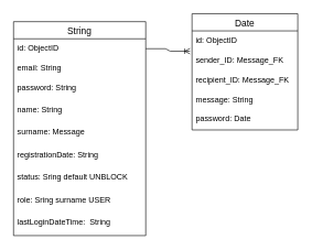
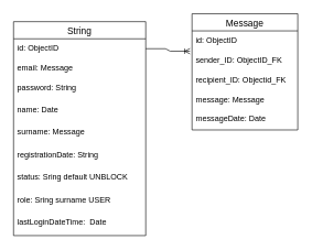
- <mxCell id="12" value="Date" style="swimlane;fontStyle=0;childLayout=stackLayout;horizontal=1;startSize=26;horizontalStack=0;resizeParent=1;resizeParentMax=0;resizeLast=0;collapsible=1;marginBottom=0;align=center;fontSize=14;" vertex="1" parent="1"><mxGeometry x="290" y="20" width="160" height="176" as="geometry" /></mxCell>
+ <mxCell id="12" value="Message" style="swimlane;fontStyle=0;childLayout=stackLayout;horizontal=1;startSize=26;horizontalStack=0;resizeParent=1;resizeParentMax=0;resizeLast=0;collapsible=1;marginBottom=0;align=center;fontSize=14;" vertex="1" parent="1"><mxGeometry x="290" y="20" width="160" height="176" as="geometry" /></mxCell>
- <mxCell id="14" value="sender_ID: Message_FK" style="text;strokeColor=none;fillColor=none;spacingLeft=4;spacingRight=4;overflow=hidden;rotatable=0;points=[[0,0.5],[1,0.5]];portConstraint=eastwest;fontSize=12;" vertex="1" parent="12"><mxGeometry y="56" width="160" height="30" as="geometry" /></mxCell>
+ <mxCell id="14" value="sender_ID: ObjectID_FK" style="text;strokeColor=none;fillColor=none;spacingLeft=4;spacingRight=4;overflow=hidden;rotatable=0;points=[[0,0.5],[1,0.5]];portConstraint=eastwest;fontSize=12;" vertex="1" parent="12"><mxGeometry y="56" width="160" height="30" as="geometry" /></mxCell>
- <mxCell id="4" value="email: String" style="text;strokeColor=none;fillColor=none;spacingLeft=4;spacingRight=4;overflow=hidden;rotatable=0;points=[[0,0.5],[1,0.5]];portConstraint=eastwest;fontSize=12;" vertex="1" parent="2"><mxGeometry y="56" width="200" height="30" as="geometry" /></mxCell>
+ <mxCell id="4" value="email: Message" style="text;strokeColor=none;fillColor=none;spacingLeft=4;spacingRight=4;overflow=hidden;rotatable=0;points=[[0,0.5],[1,0.5]];portConstraint=eastwest;fontSize=12;" vertex="1" parent="2"><mxGeometry y="56" width="200" height="30" as="geometry" /></mxCell>
- <mxCell id="15" value="recipient_ID: Message_FK" style="text;strokeColor=none;fillColor=none;spacingLeft=4;spacingRight=4;overflow=hidden;rotatable=0;points=[[0,0.5],[1,0.5]];portConstraint=eastwest;fontSize=12;" vertex="1" parent="12"><mxGeometry y="86" width="160" height="30" as="geometry" /></mxCell>
+ <mxCell id="15" value="recipient_ID: Objectid_FK" style="text;strokeColor=none;fillColor=none;spacingLeft=4;spacingRight=4;overflow=hidden;rotatable=0;points=[[0,0.5],[1,0.5]];portConstraint=eastwest;fontSize=12;" vertex="1" parent="12"><mxGeometry y="86" width="160" height="30" as="geometry" /></mxCell>
- <mxCell id="16" value="message: String" style="text;strokeColor=none;fillColor=none;spacingLeft=4;spacingRight=4;overflow=hidden;rotatable=0;points=[[0,0.5],[1,0.5]];portConstraint=eastwest;fontSize=12;" vertex="1" parent="12"><mxGeometry y="116" width="160" height="30" as="geometry" /></mxCell>
+ <mxCell id="16" value="message: Message" style="text;strokeColor=none;fillColor=none;spacingLeft=4;spacingRight=4;overflow=hidden;rotatable=0;points=[[0,0.5],[1,0.5]];portConstraint=eastwest;fontSize=12;" vertex="1" parent="12"><mxGeometry y="116" width="160" height="30" as="geometry" /></mxCell>
- <mxCell id="6" value="name: String" style="text;strokeColor=none;fillColor=none;spacingLeft=4;spacingRight=4;overflow=hidden;rotatable=0;points=[[0,0.5],[1,0.5]];portConstraint=eastwest;fontSize=12;" vertex="1" parent="2"><mxGeometry y="120" width="200" height="34" as="geometry" /></mxCell>
+ <mxCell id="6" value="name: Date" style="text;strokeColor=none;fillColor=none;spacingLeft=4;spacingRight=4;overflow=hidden;rotatable=0;points=[[0,0.5],[1,0.5]];portConstraint=eastwest;fontSize=12;" vertex="1" parent="2"><mxGeometry y="120" width="200" height="34" as="geometry" /></mxCell>
- <mxCell id="17" value="password: Date" style="text;strokeColor=none;fillColor=none;spacingLeft=4;spacingRight=4;overflow=hidden;rotatable=0;points=[[0,0.5],[1,0.5]];portConstraint=eastwest;fontSize=12;" vertex="1" parent="12"><mxGeometry y="146" width="160" height="30" as="geometry" /></mxCell>
+ <mxCell id="17" value="messageDate: Date" style="text;strokeColor=none;fillColor=none;spacingLeft=4;spacingRight=4;overflow=hidden;rotatable=0;points=[[0,0.5],[1,0.5]];portConstraint=eastwest;fontSize=12;" vertex="1" parent="12"><mxGeometry y="146" width="160" height="30" as="geometry" /></mxCell>
- <mxCell id="11" value="lastLoginDateTime:  String" style="text;strokeColor=none;fillColor=none;spacingLeft=4;spacingRight=4;overflow=hidden;rotatable=0;points=[[0,0.5],[1,0.5]];portConstraint=eastwest;fontSize=12;" vertex="1" parent="2"><mxGeometry y="290" width="200" height="34" as="geometry" /></mxCell>
+ <mxCell id="11" value="lastLoginDateTime:  Date" style="text;strokeColor=none;fillColor=none;spacingLeft=4;spacingRight=4;overflow=hidden;rotatable=0;points=[[0,0.5],[1,0.5]];portConstraint=eastwest;fontSize=12;" vertex="1" parent="2"><mxGeometry y="290" width="200" height="34" as="geometry" /></mxCell>
